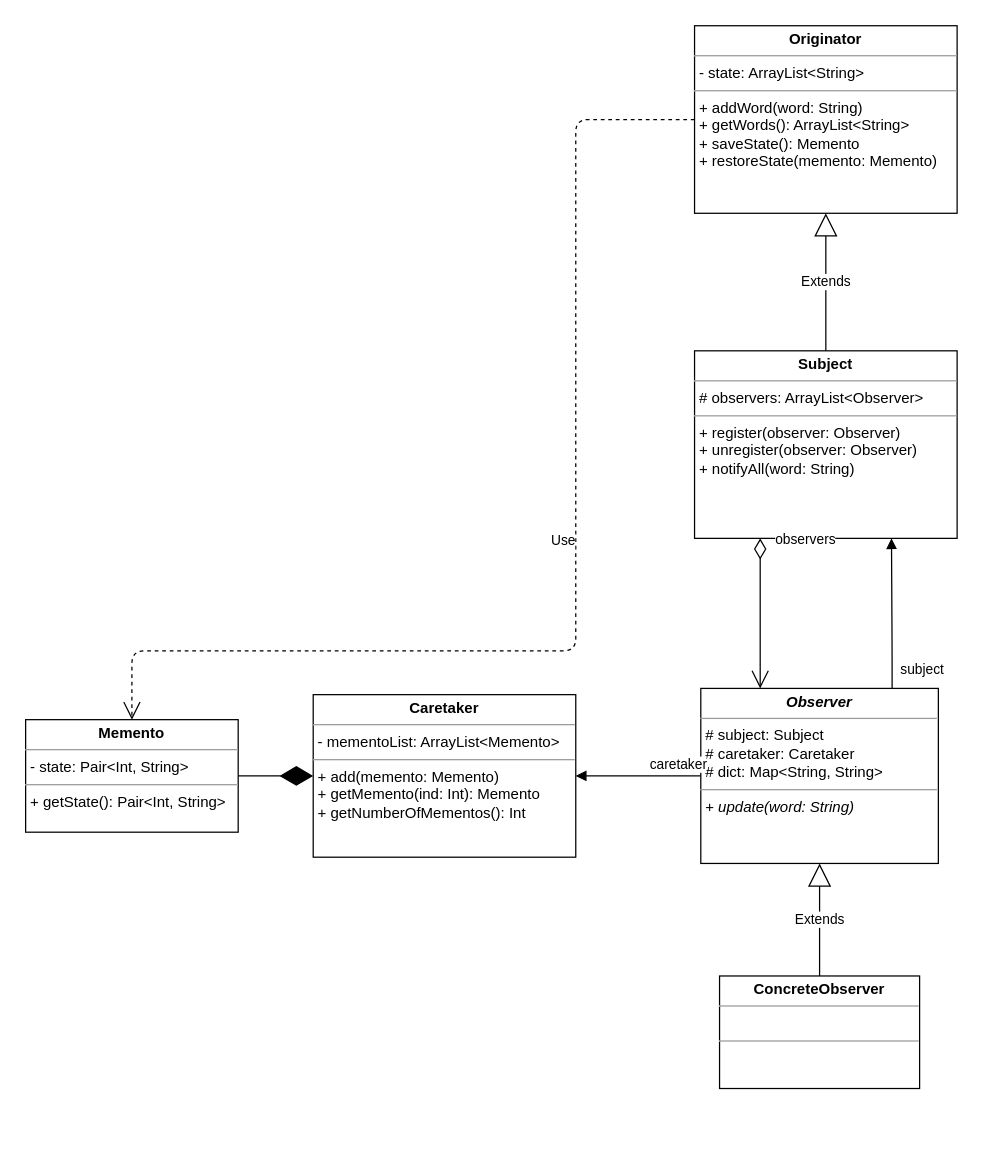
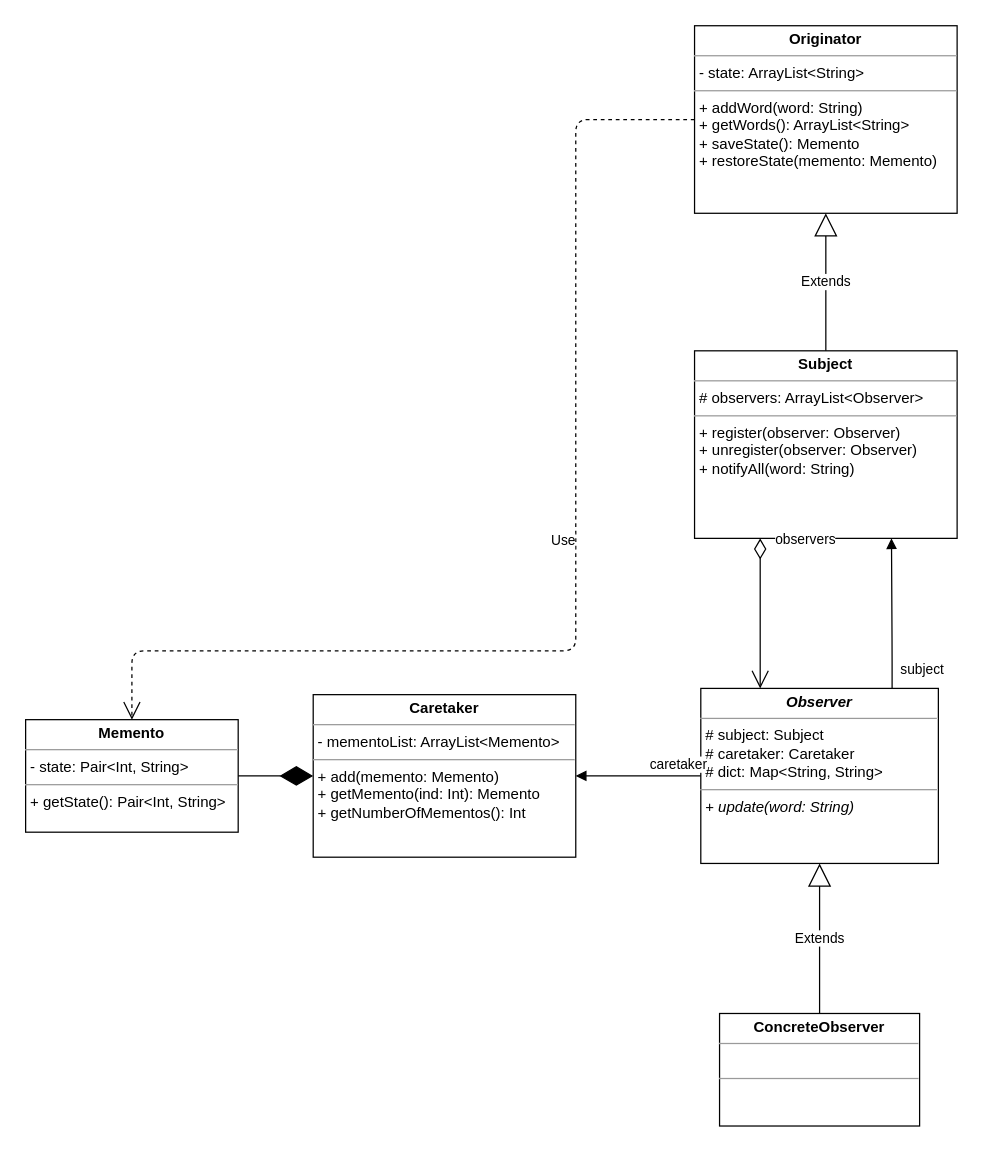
- <mxCell id="3" value="&lt;p style=&quot;margin: 0px ; margin-top: 4px ; text-align: center&quot;&gt;&lt;b&gt;ConcreteObserver&lt;/b&gt;&lt;/p&gt;&lt;hr size=&quot;1&quot;&gt;&lt;p style=&quot;margin: 0px ; margin-left: 4px&quot;&gt;&lt;br&gt;&lt;/p&gt;&lt;hr size=&quot;1&quot;&gt;&lt;p style=&quot;margin: 0px ; margin-left: 4px&quot;&gt;&lt;br&gt;&lt;/p&gt;" style="verticalAlign=top;align=left;overflow=fill;fontSize=12;fontFamily=Helvetica;html=1;" vertex="1" parent="1"><mxGeometry x="575" y="780" width="160" height="90" as="geometry" /></mxCell>
+ <mxCell id="3" value="&lt;p style=&quot;margin: 0px ; margin-top: 4px ; text-align: center&quot;&gt;&lt;b&gt;ConcreteObserver&lt;/b&gt;&lt;/p&gt;&lt;hr size=&quot;1&quot;&gt;&lt;p style=&quot;margin: 0px ; margin-left: 4px&quot;&gt;&lt;br&gt;&lt;/p&gt;&lt;hr size=&quot;1&quot;&gt;&lt;p style=&quot;margin: 0px ; margin-left: 4px&quot;&gt;&lt;br&gt;&lt;/p&gt;" style="verticalAlign=top;align=left;overflow=fill;fontSize=12;fontFamily=Helvetica;html=1;" vertex="1" parent="1"><mxGeometry x="575" y="810" width="160" height="90" as="geometry" /></mxCell>
